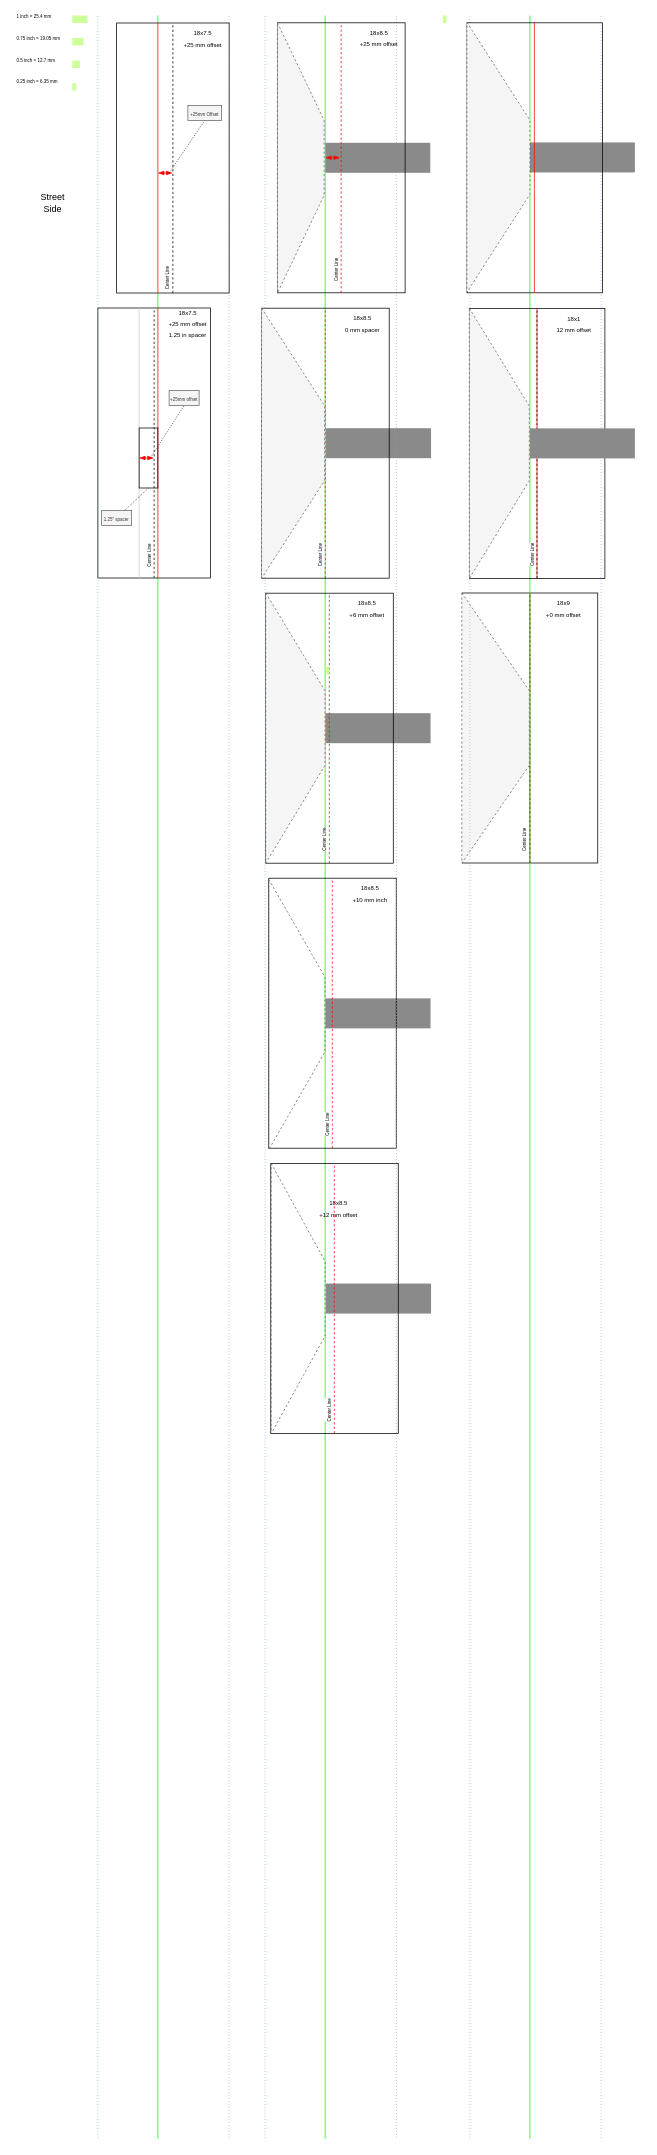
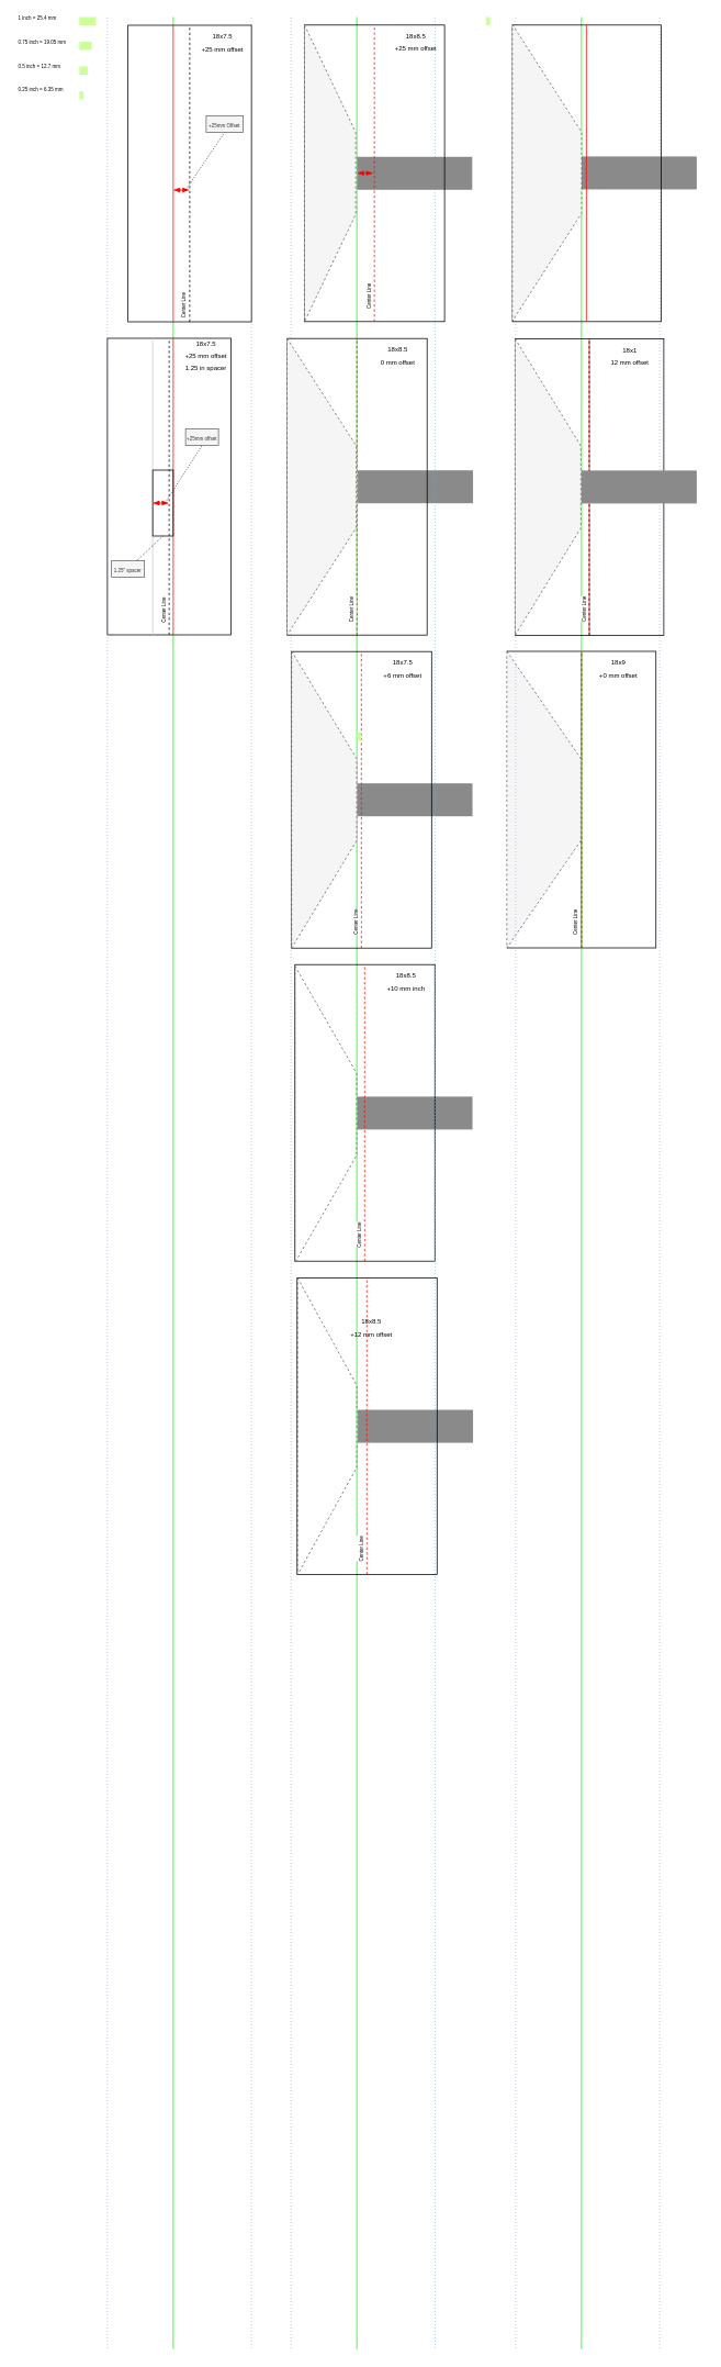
- <mxCell id="4" value="Street Side" style="text;html=1;strokeColor=none;fillColor=none;align=center;verticalAlign=middle;whiteSpace=wrap;rounded=0;" vertex="1" parent="1"><mxGeometry x="50" y="260" width="40" height="20" as="geometry" /></mxCell>
- <mxCell id="68" value="&lt;font style=&quot;font-size: 8px&quot;&gt;18x8.5&lt;br&gt;0 mm spacer&lt;/font&gt;" style="text;html=1;strokeColor=none;fillColor=none;align=center;verticalAlign=middle;whiteSpace=wrap;rounded=0;" vertex="1" parent="63"><mxGeometry x="100.245" y="9.995" width="70" height="20" as="geometry" /></mxCell>
+ <mxCell id="68" value="&lt;font style=&quot;font-size: 8px&quot;&gt;18x8.5&lt;br&gt;0 mm offset&lt;/font&gt;" style="text;html=1;strokeColor=none;fillColor=none;align=center;verticalAlign=middle;whiteSpace=wrap;rounded=0;" vertex="1" parent="63"><mxGeometry x="100.245" y="9.995" width="70" height="20" as="geometry" /></mxCell>
- <mxCell id="59" value="&lt;font style=&quot;font-size: 8px&quot;&gt;18x8.5&lt;br&gt;+6 mm offset&lt;/font&gt;" style="text;html=1;strokeColor=none;fillColor=none;align=center;verticalAlign=middle;whiteSpace=wrap;rounded=0;" vertex="1" parent="54"><mxGeometry x="100.08" y="10.16" width="70" height="20" as="geometry" /></mxCell>
+ <mxCell id="59" value="&lt;font style=&quot;font-size: 8px&quot;&gt;18x7.5&lt;br&gt;+6 mm offset&lt;/font&gt;" style="text;html=1;strokeColor=none;fillColor=none;align=center;verticalAlign=middle;whiteSpace=wrap;rounded=0;" vertex="1" parent="54"><mxGeometry x="100.08" y="10.16" width="70" height="20" as="geometry" /></mxCell>
